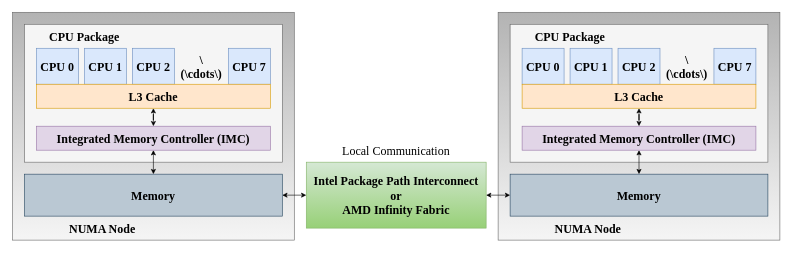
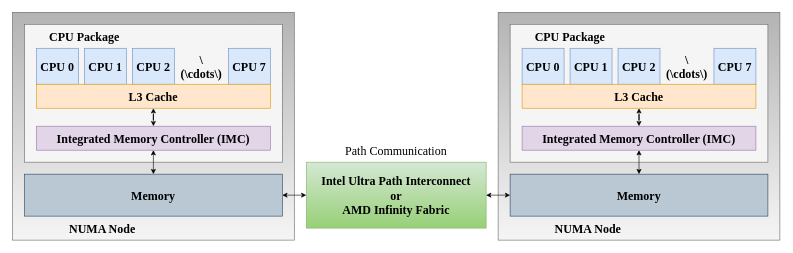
- <mxCell id="33" value="Local Communication" style="text;html=1;align=center;verticalAlign=middle;whiteSpace=wrap;rounded=0;fontFamily=HarmonyOS Sans SC;fontSize=20;" vertex="1" parent="1"><mxGeometry x="510" y="230" width="300" height="40" as="geometry" /></mxCell>
+ <mxCell id="33" value="Path Communication" style="text;html=1;align=center;verticalAlign=middle;whiteSpace=wrap;rounded=0;fontFamily=HarmonyOS Sans SC;fontSize=20;" vertex="1" parent="1"><mxGeometry x="510" y="230" width="300" height="40" as="geometry" /></mxCell>
- <mxCell id="17" value="Intel Package Path&amp;nbsp;&lt;span style=&quot;background-color: initial;&quot;&gt;Interconnect&lt;/span&gt;&lt;div&gt;or&lt;/div&gt;&lt;div&gt;AMD Infinity Fabric&lt;/div&gt;" style="rounded=0;whiteSpace=wrap;html=1;strokeColor=#82b366;align=center;verticalAlign=middle;fontFamily=HarmonyOS Sans SC;fontSize=20;fillColor=#d5e8d4;gradientColor=#97d077;fontStyle=1" parent="1" vertex="1"><mxGeometry x="510" y="270" width="300" height="110" as="geometry" /></mxCell>
+ <mxCell id="17" value="Intel Ultra Path&amp;nbsp;&lt;span style=&quot;background-color: initial;&quot;&gt;Interconnect&lt;/span&gt;&lt;div&gt;or&lt;/div&gt;&lt;div&gt;AMD Infinity Fabric&lt;/div&gt;" style="rounded=0;whiteSpace=wrap;html=1;strokeColor=#82b366;align=center;verticalAlign=middle;fontFamily=HarmonyOS Sans SC;fontSize=20;fillColor=#d5e8d4;gradientColor=#97d077;fontStyle=1" parent="1" vertex="1"><mxGeometry x="510" y="270" width="300" height="110" as="geometry" /></mxCell>
